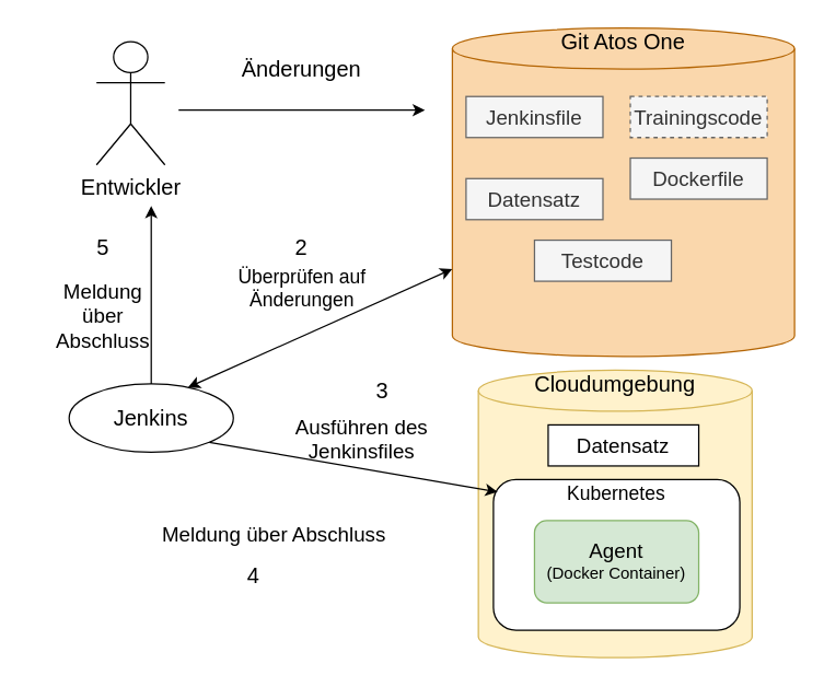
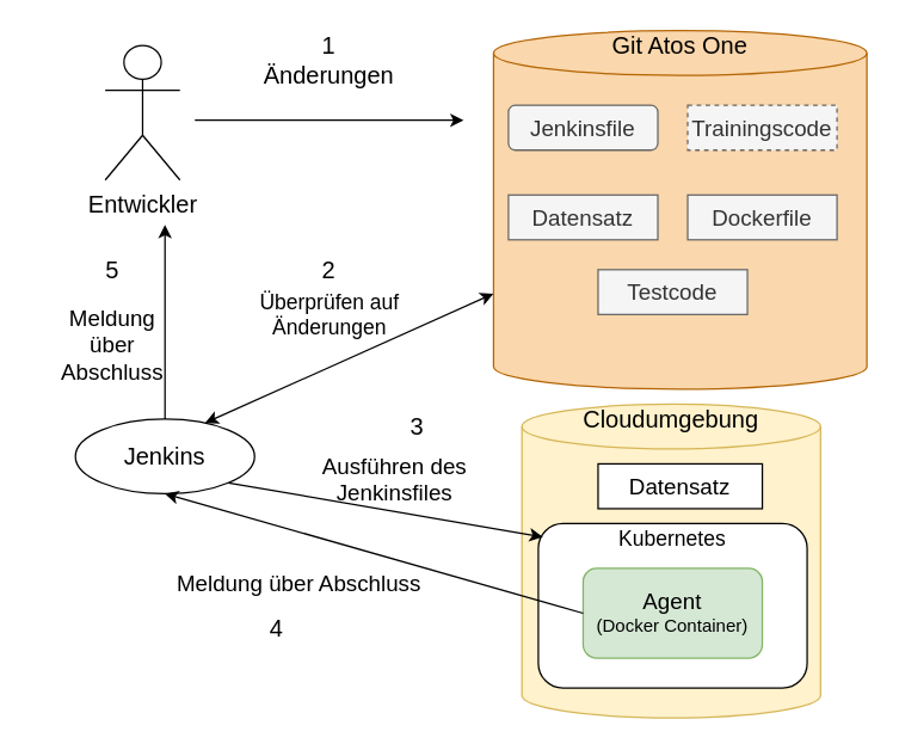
+ <mxCell id="29" value="&lt;font style=&quot;font-size: 16px&quot;&gt;1&lt;/font&gt;" style="text;html=1;strokeColor=none;fillColor=none;align=center;verticalAlign=middle;whiteSpace=wrap;rounded=0;" vertex="1" parent="1"><mxGeometry x="200" y="20" width="40" height="20" as="geometry" /></mxCell>
- <mxCell id="9" value="&lt;font style=&quot;font-size: 15px&quot;&gt;Jenkinsfile&lt;/font&gt;" style="rounded=0;whiteSpace=wrap;html=1;fillColor=#f5f5f5;strokeColor=#666666;fontColor=#333333;" parent="7" vertex="1"><mxGeometry x="10" y="50" width="100" height="30" as="geometry" /></mxCell>
+ <mxCell id="9" value="&lt;font style=&quot;font-size: 15px&quot;&gt;Jenkinsfile&lt;/font&gt;" style="whiteSpace=wrap;html=1;fillColor=#f5f5f5;strokeColor=#666666;fontColor=#333333;rounded=1;" parent="7" vertex="1"><mxGeometry x="10" y="50" width="100" height="30" as="geometry" /></mxCell>
- <mxCell id="11" value="&lt;font style=&quot;font-size: 15px&quot;&gt;Dockerfile&lt;/font&gt;" style="rounded=0;whiteSpace=wrap;html=1;fillColor=#f5f5f5;strokeColor=#666666;fontColor=#333333;" parent="7" vertex="1"><mxGeometry x="130" y="95" width="100" height="30" as="geometry" /></mxCell>
+ <mxCell id="11" value="&lt;font style=&quot;font-size: 15px&quot;&gt;Dockerfile&lt;/font&gt;" style="rounded=0;whiteSpace=wrap;html=1;fillColor=#f5f5f5;strokeColor=#666666;fontColor=#333333;" parent="7" vertex="1"><mxGeometry x="130" y="110" width="100" height="30" as="geometry" /></mxCell>
- <mxCell id="13" value="&lt;font style=&quot;font-size: 15px&quot;&gt;Testcode&lt;/font&gt;" style="rounded=0;whiteSpace=wrap;html=1;fillColor=#f5f5f5;strokeColor=#666666;fontColor=#333333;" parent="7" vertex="1"><mxGeometry x="60" y="155" width="100" height="30" as="geometry" /></mxCell>
+ <mxCell id="13" value="&lt;font style=&quot;font-size: 15px&quot;&gt;Testcode&lt;/font&gt;" style="rounded=0;whiteSpace=wrap;html=1;fillColor=#f5f5f5;strokeColor=#666666;fontColor=#333333;" parent="7" vertex="1"><mxGeometry x="70" y="160" width="100" height="30" as="geometry" /></mxCell>
+ <mxCell id="27" value="" style="endArrow=classic;html=1;entryX=0.5;entryY=1;entryDx=0;entryDy=0;exitX=0;exitY=0.5;exitDx=0;exitDy=0;" edge="1" parent="1" source="25" target="6"><mxGeometry width="50" height="50" relative="1" as="geometry"><mxPoint x="540" y="530" as="sourcePoint" /><mxPoint x="590" y="480" as="targetPoint" /></mxGeometry></mxCell>
